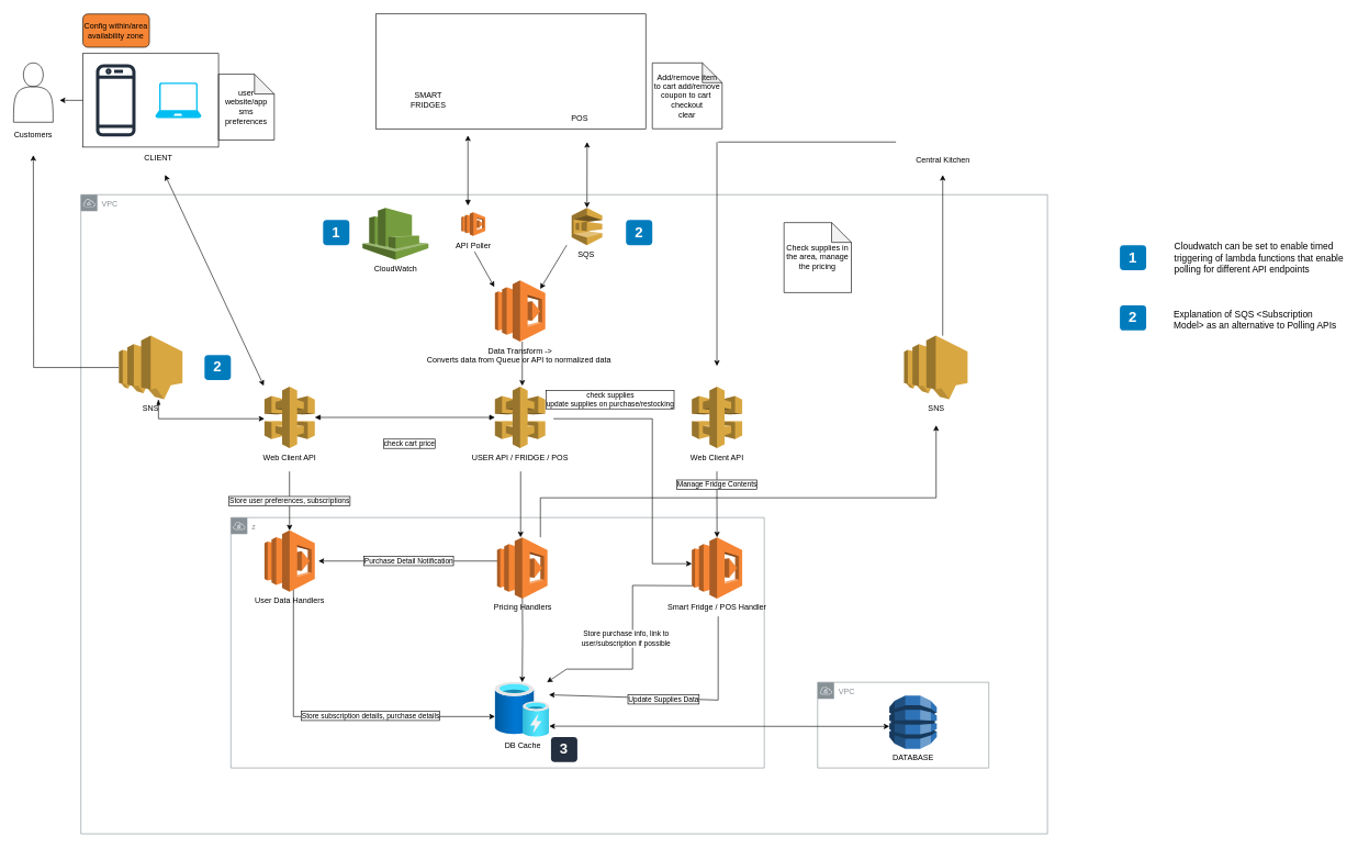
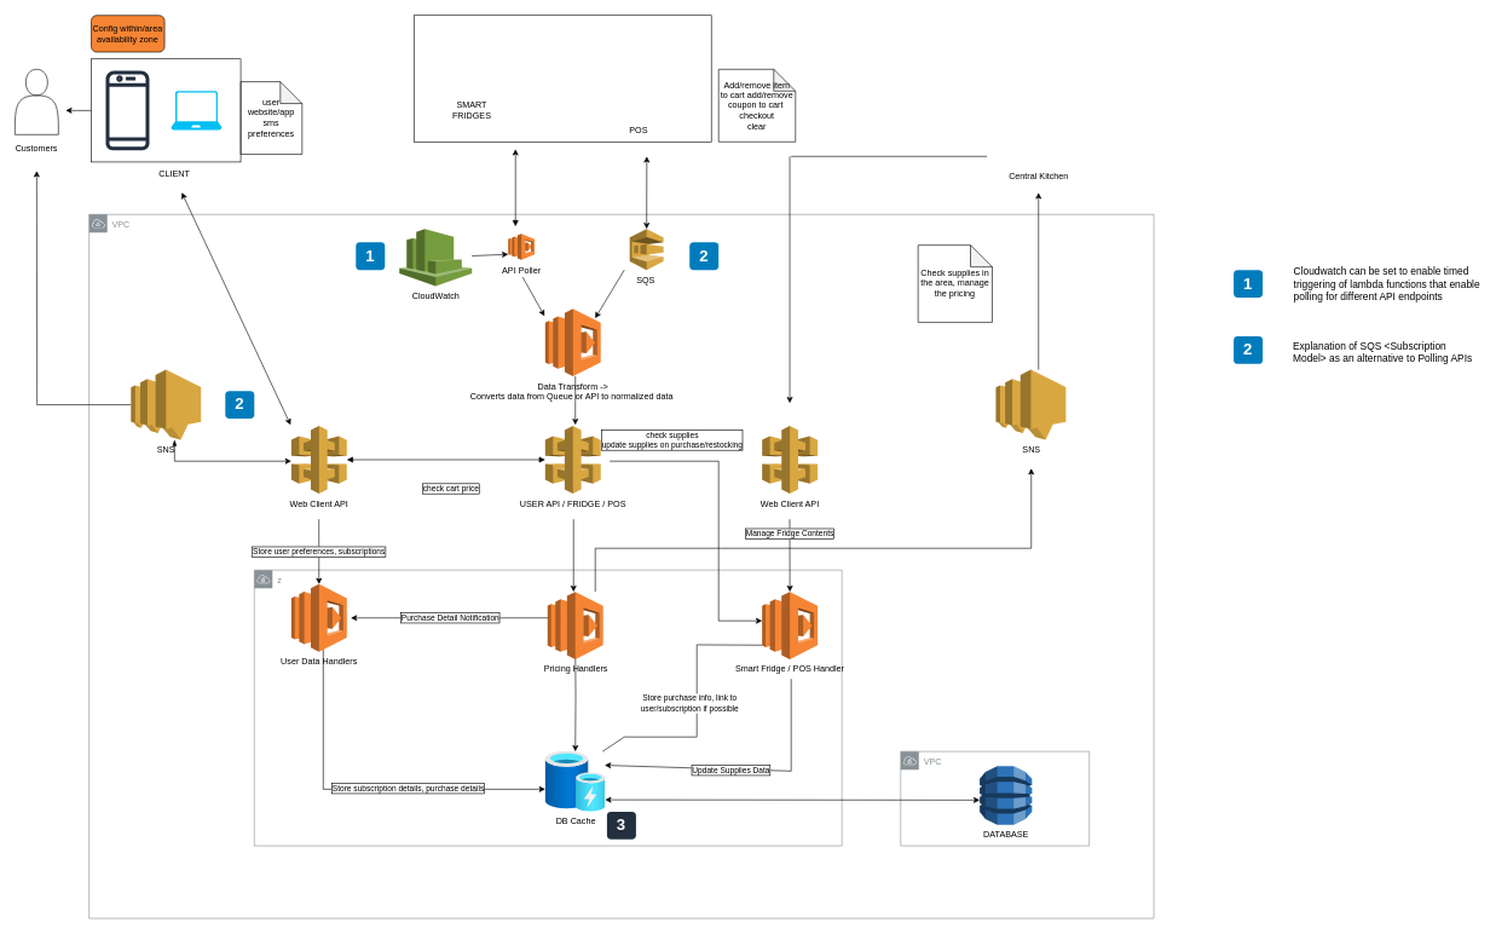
+ <mxCell id="50" value="" style="endArrow=classic;html=1;entryX=0;entryY=0.79;entryDx=0;entryDy=0;entryPerimeter=0;" parent="1" source="46" target="49" edge="1"><mxGeometry width="50" height="50" relative="1" as="geometry"><mxPoint x="620" y="401.5" as="sourcePoint" /><mxPoint x="670" y="351.5" as="targetPoint" /></mxGeometry></mxCell>
- <mxCell id="27" value="Check supplies in the area, manage the pricing" style="shape=note;whiteSpace=wrap;html=1;backgroundOutline=1;darkOpacity=0.05;" parent="1" vertex="1"><mxGeometry x="1190" y="337.37" width="102.25" height="106.25" as="geometry" /></mxCell>
+ <mxCell id="27" value="Check supplies in the area, manage the pricing" style="shape=note;whiteSpace=wrap;html=1;backgroundOutline=1;darkOpacity=0.05;" parent="1" vertex="1"><mxGeometry x="1265" y="337.37" width="102.25" height="106.25" as="geometry" /></mxCell>
- <mxCell id="20" value="Store purchase info, link to &lt;br&gt;user/subscription if possible" style="edgeStyle=none;rounded=0;orthogonalLoop=1;jettySize=auto;html=1;startArrow=none;startFill=0;entryX=0.952;entryY=0;entryDx=0;entryDy=0;entryPerimeter=0;exitX=0;exitY=0.79;exitDx=0;exitDy=0;exitPerimeter=0;" parent="1" source="64" target="24" edge="1"><mxGeometry x="-0.029" y="-10" relative="1" as="geometry"><mxPoint x="1053.75" y="851" as="sourcePoint" /><Array as="points"><mxPoint x="960" y="888" /><mxPoint x="960" y="1015" /><mxPoint x="860" y="1015" /></Array><mxPoint as="offset" /></mxGeometry></mxCell>
+ <mxCell id="20" value="Store purchase info, link to &lt;br&gt;user/subscription if possible" style="edgeStyle=none;rounded=0;orthogonalLoop=1;jettySize=auto;html=1;startArrow=none;startFill=0;entryX=0.952;entryY=0;entryDx=0;entryDy=0;entryPerimeter=0;exitX=0;exitY=0.79;exitDx=0;exitDy=0;exitPerimeter=0;endArrow=none;" parent="1" source="64" target="24" edge="1"><mxGeometry x="-0.029" y="-10" relative="1" as="geometry"><mxPoint x="1053.75" y="851" as="sourcePoint" /><Array as="points"><mxPoint x="960" y="888" /><mxPoint x="960" y="1015" /><mxPoint x="860" y="1015" /></Array><mxPoint as="offset" /></mxGeometry></mxCell>
